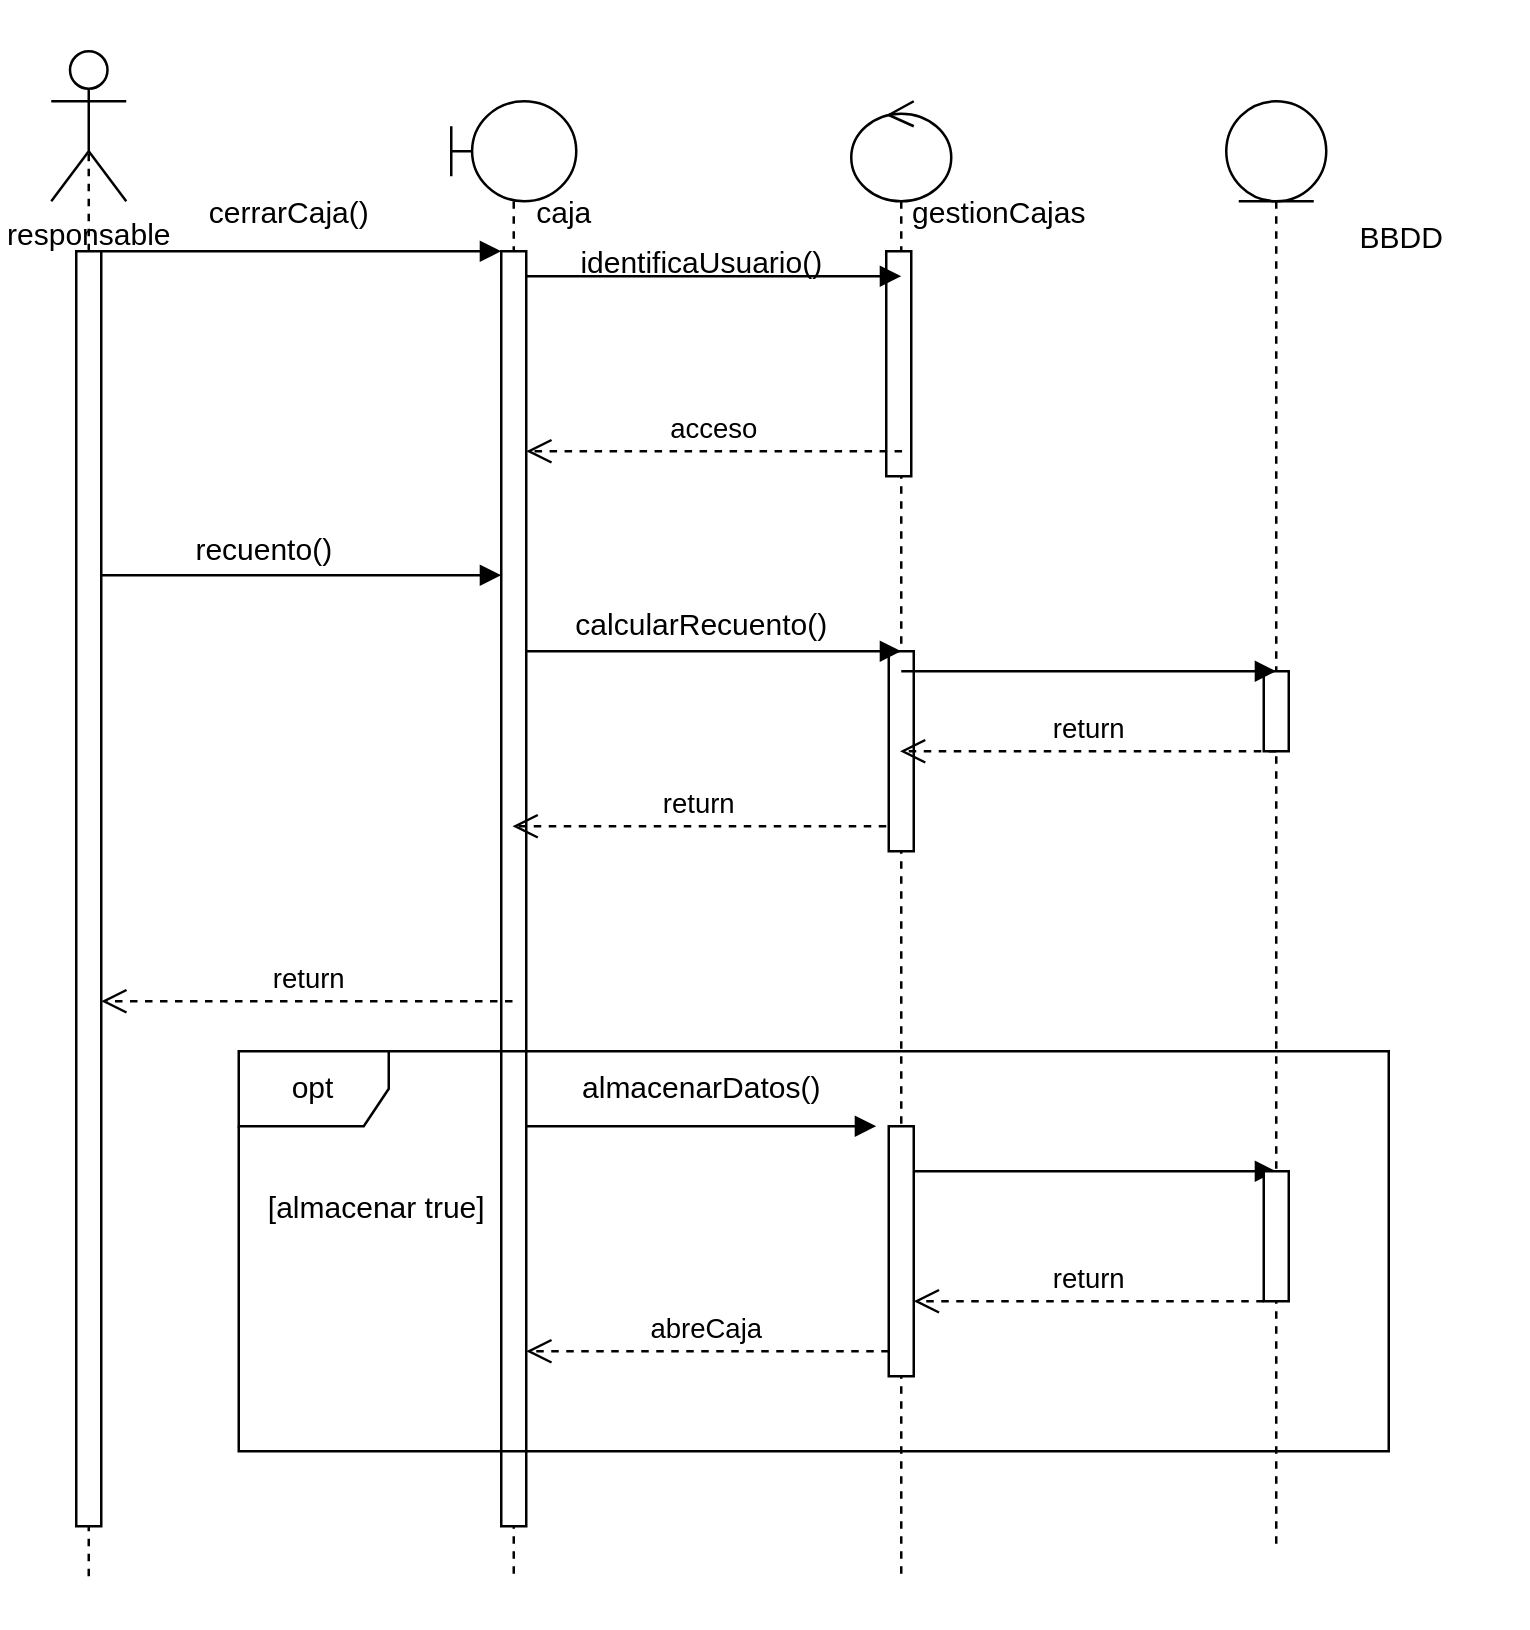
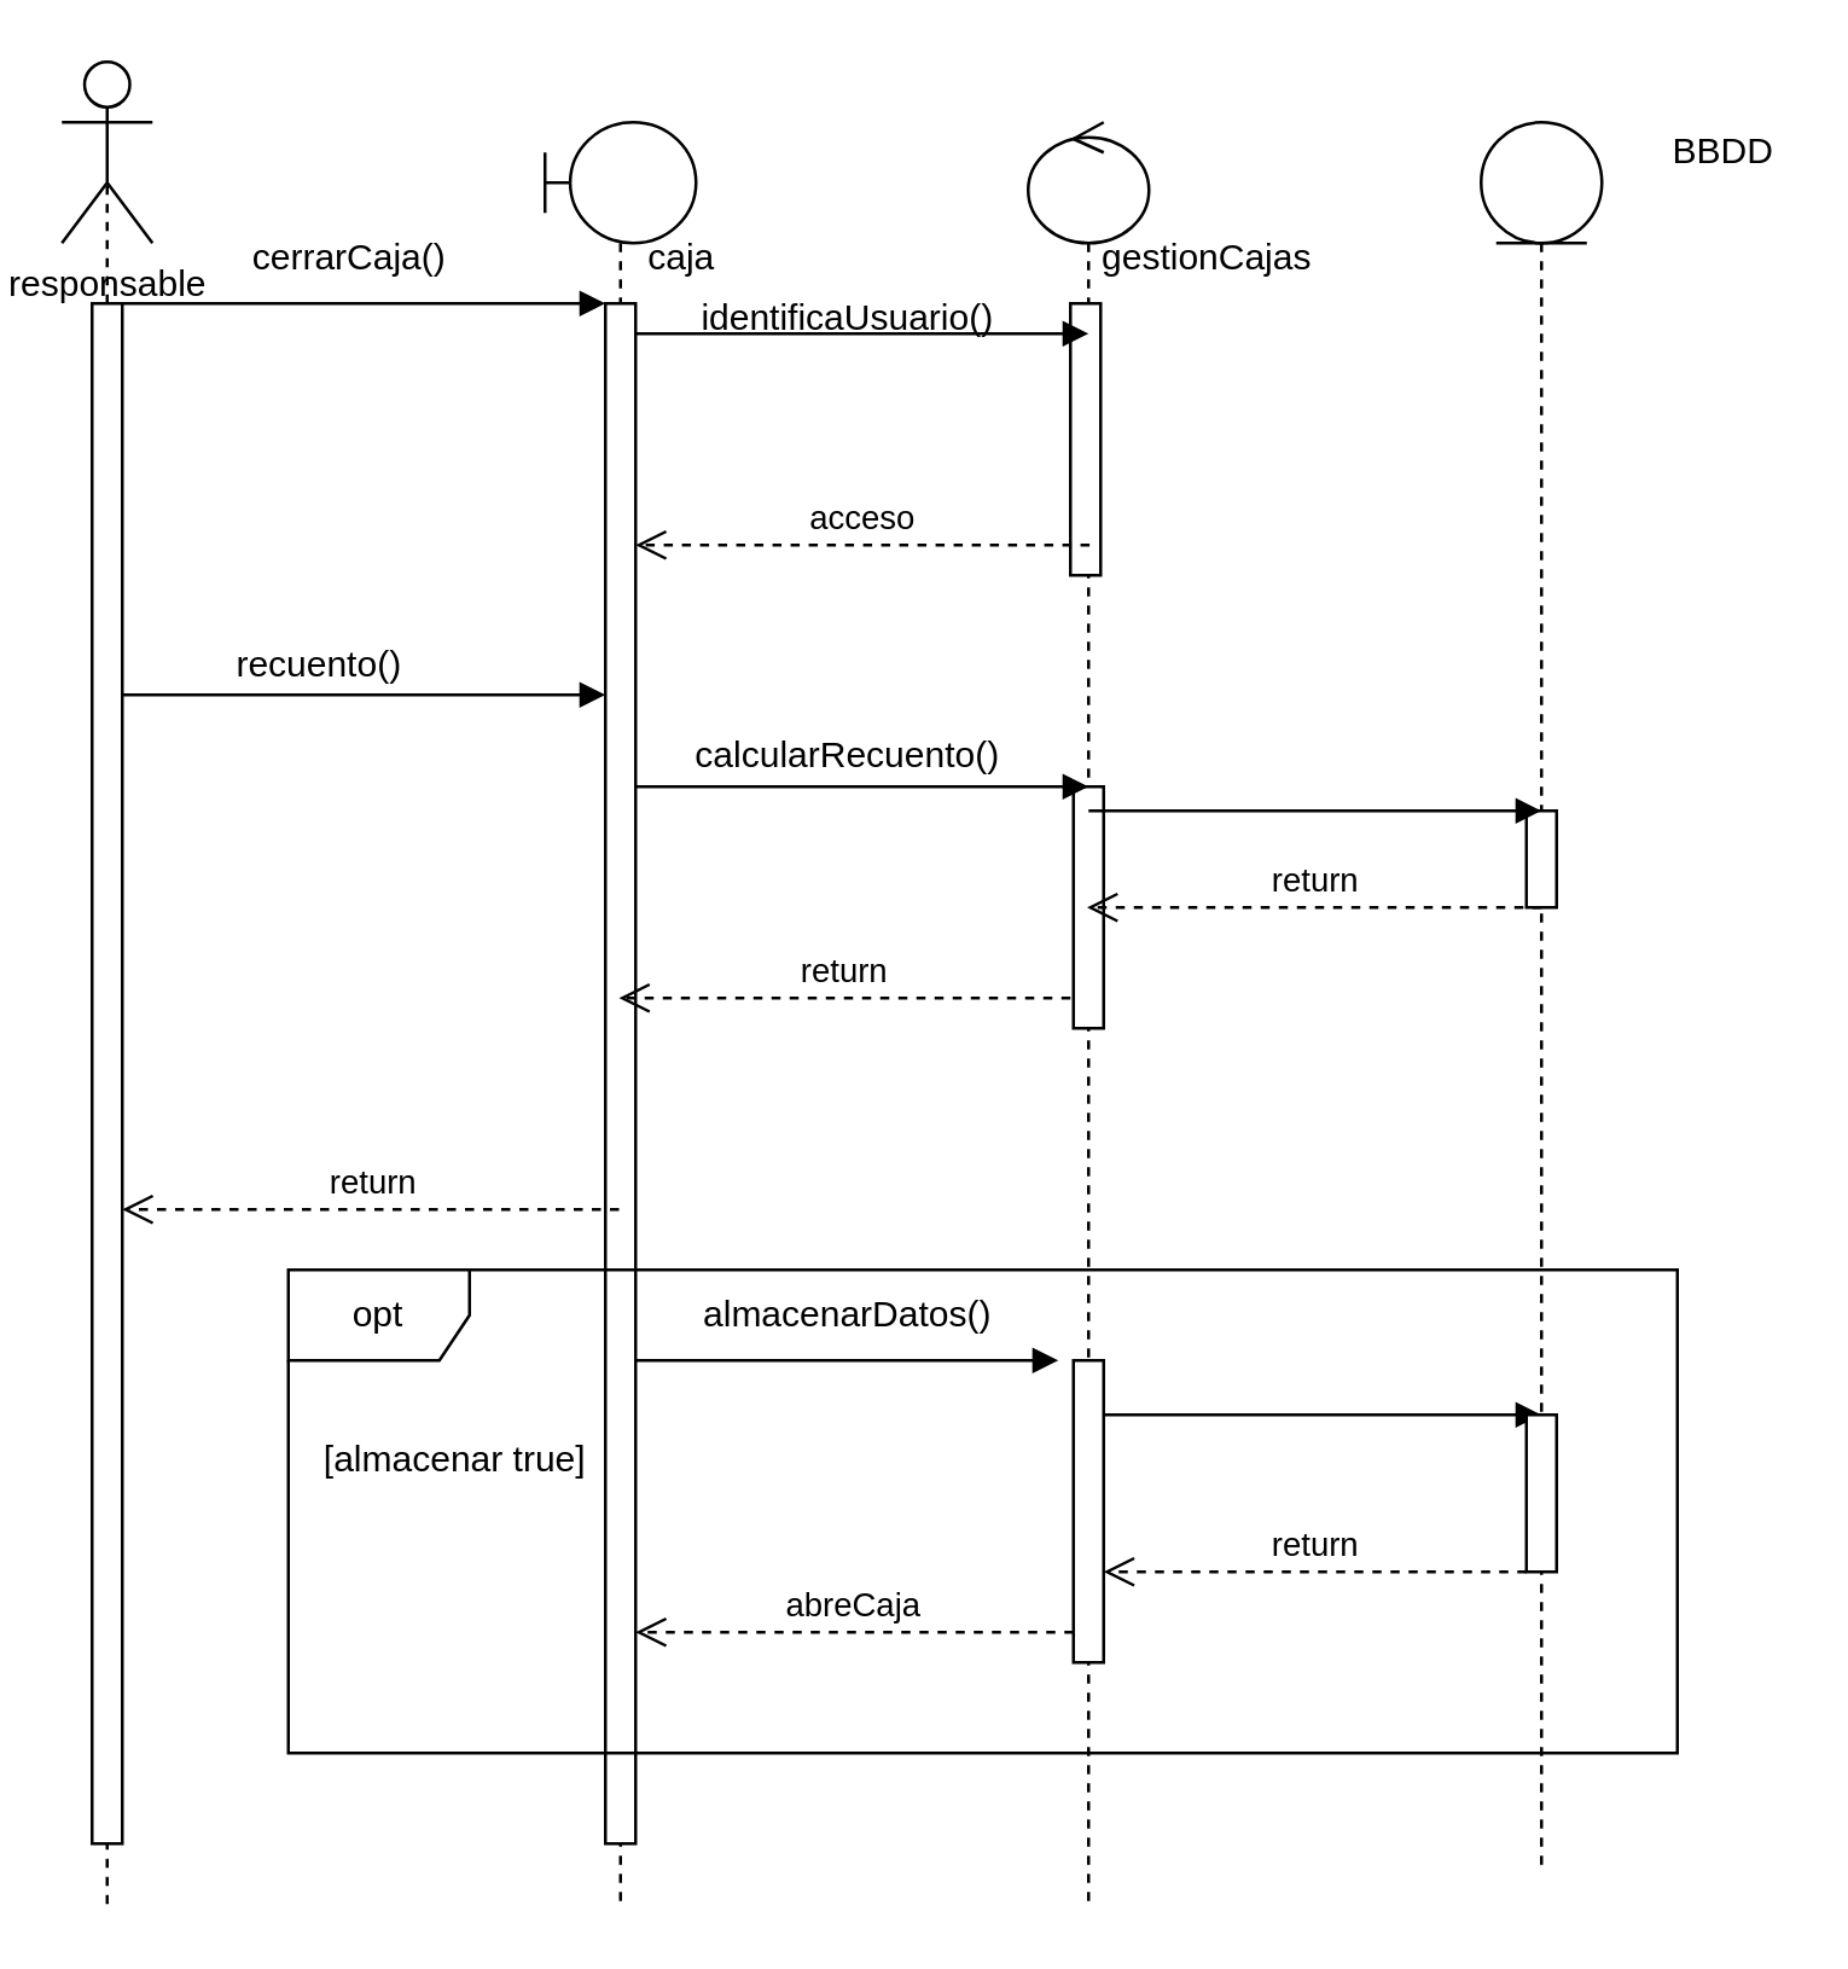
- <mxCell id="18" value="BBDD" style="text;html=1;align=center;verticalAlign=middle;resizable=0;points=[];autosize=1;strokeColor=none;fillColor=none;" vertex="1" parent="1"><mxGeometry x="530" y="80" width="60" height="30" as="geometry" /></mxCell>
+ <mxCell id="18" value="BBDD" style="text;html=1;align=center;verticalAlign=middle;resizable=0;points=[];autosize=1;strokeColor=none;fillColor=none;" vertex="1" parent="1"><mxGeometry x="540" y="35" width="60" height="30" as="geometry" /></mxCell>
